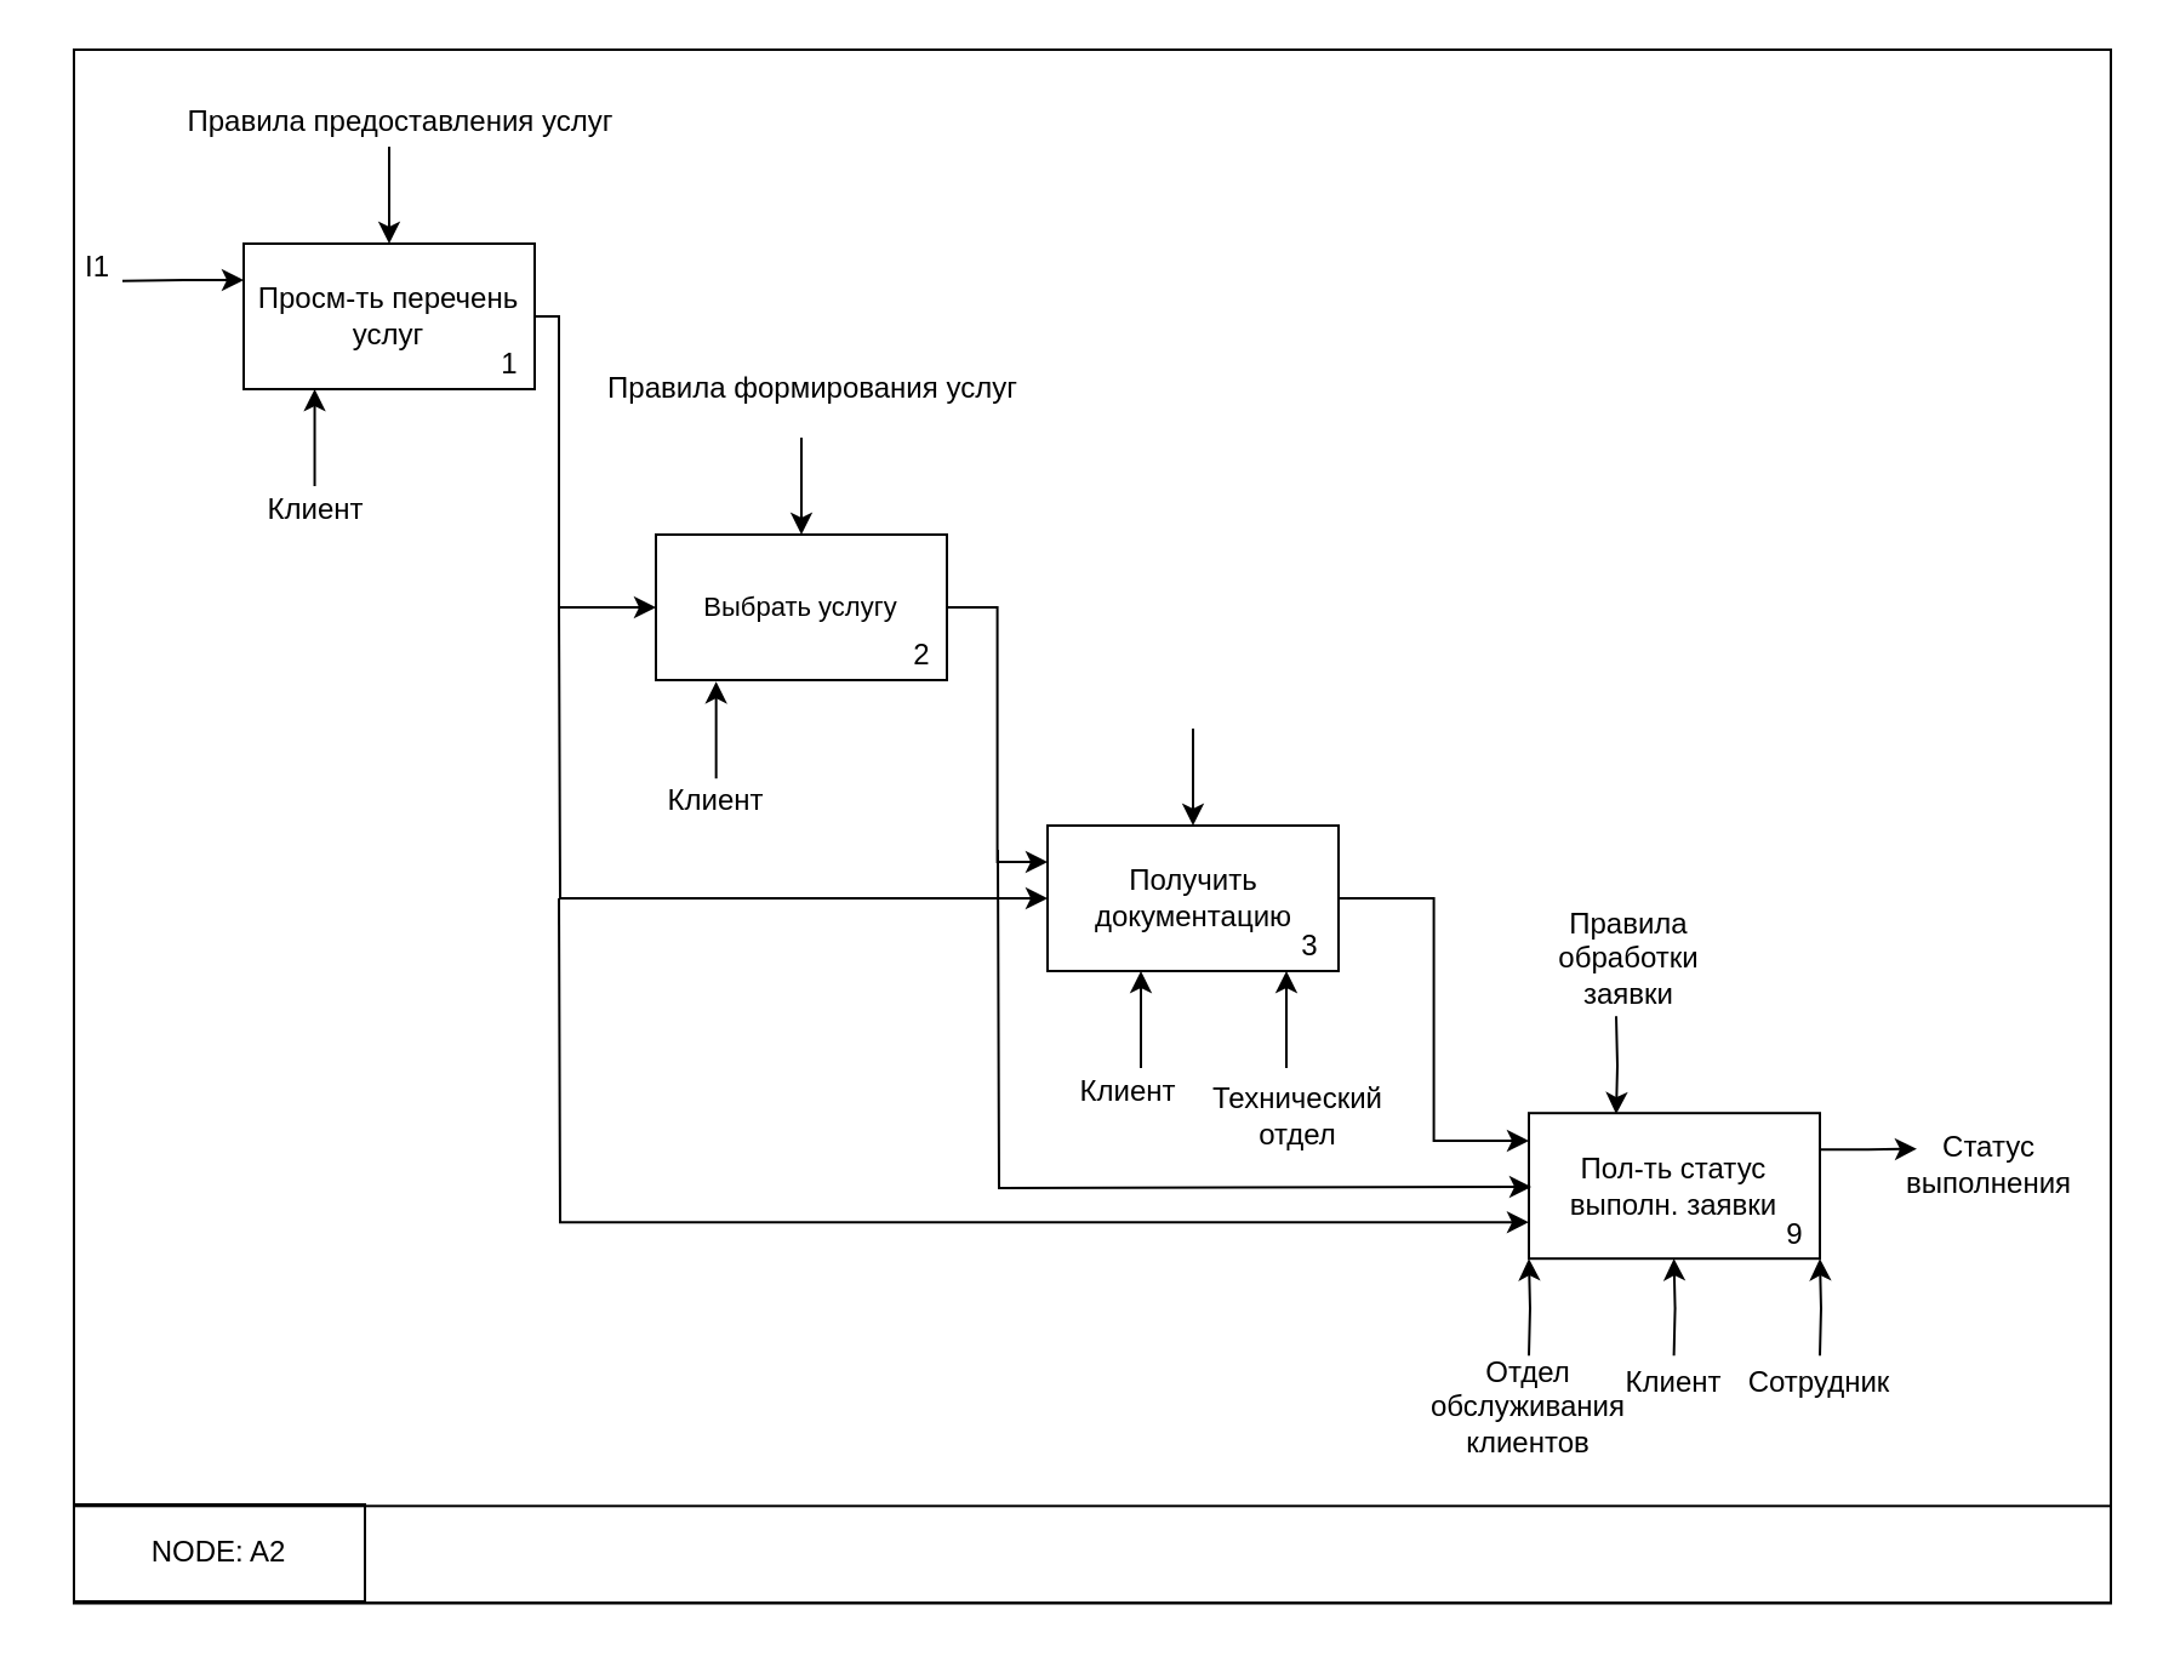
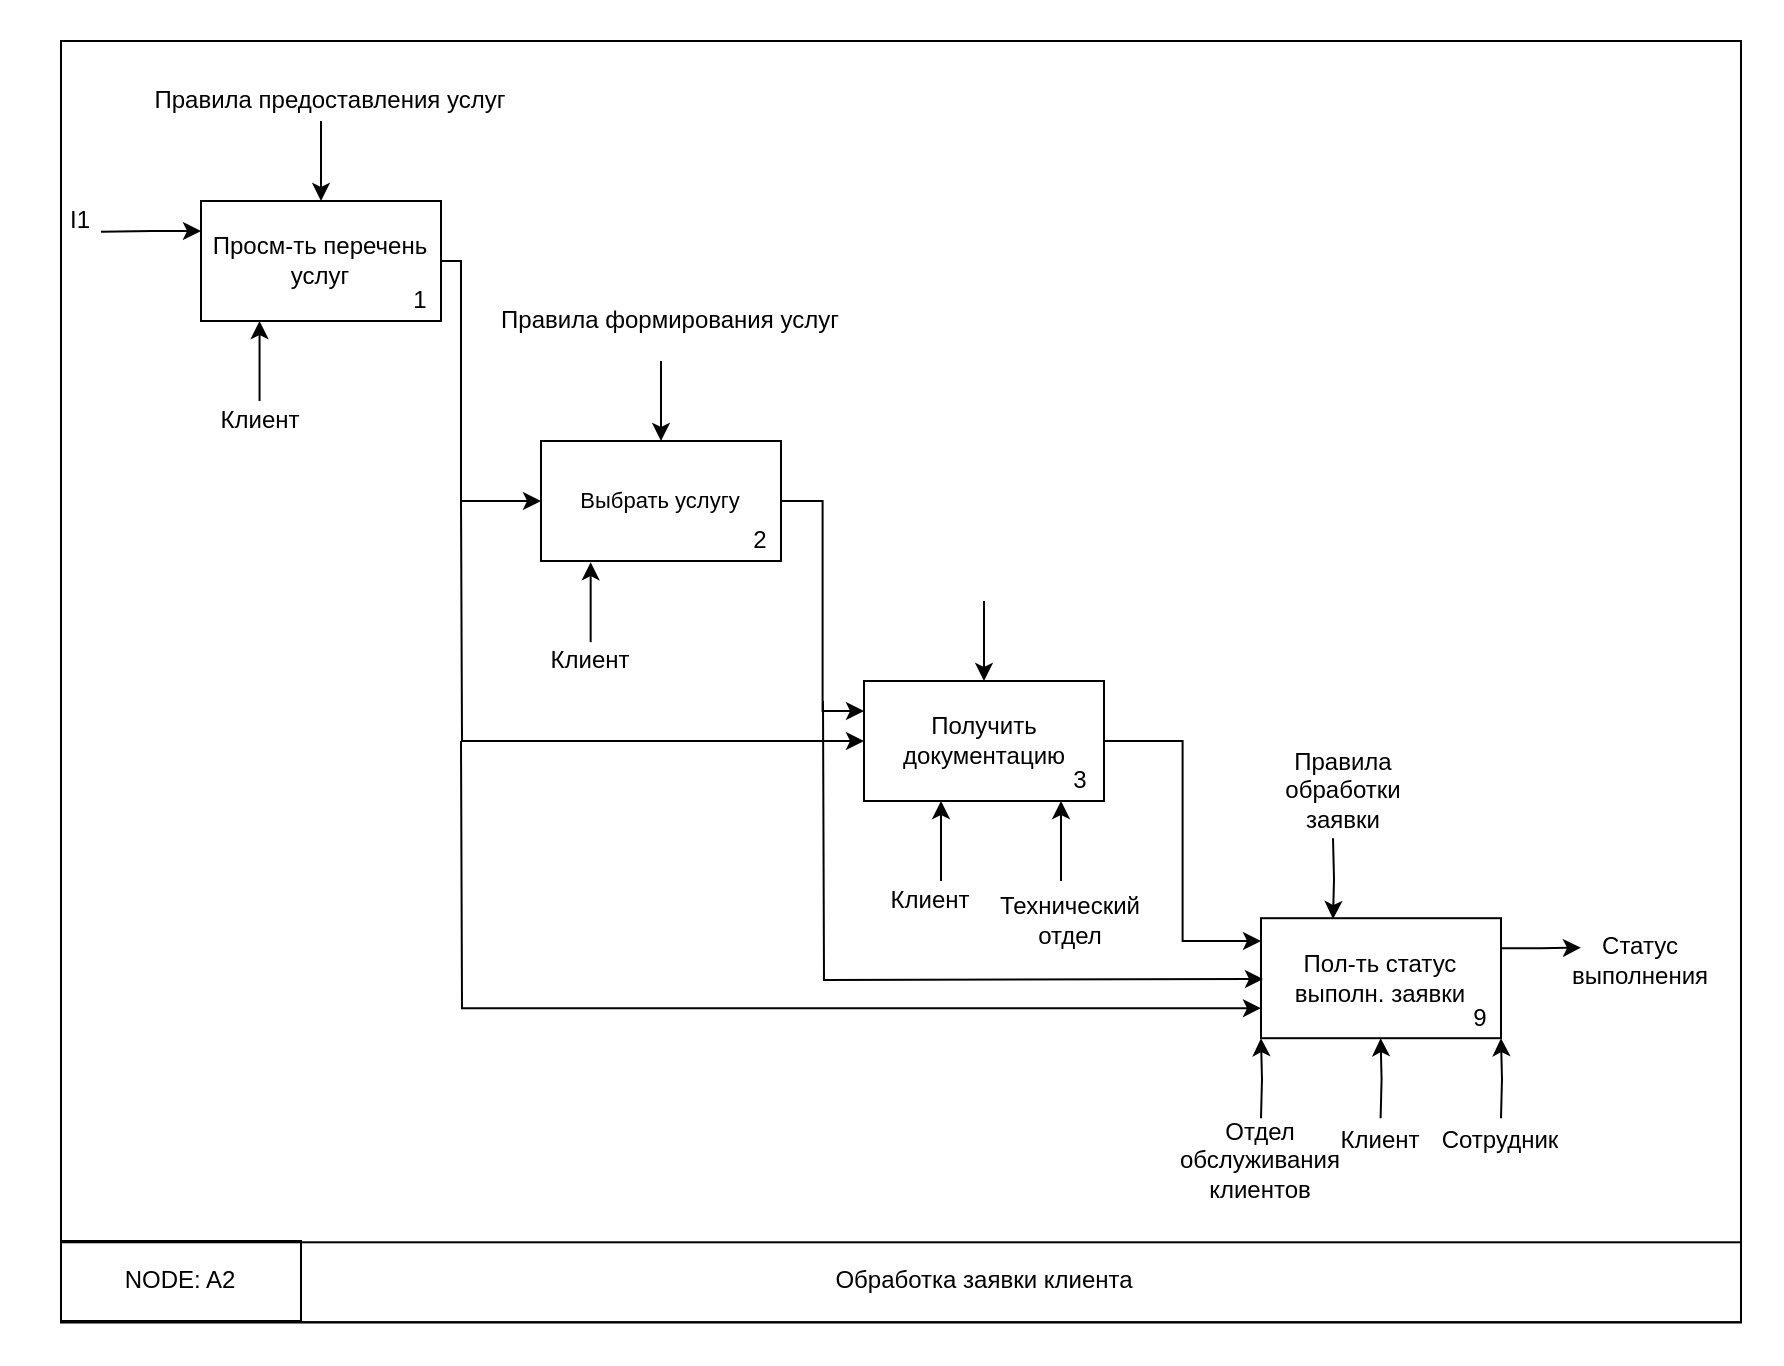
+ <mxCell id="6" value="Обработка заявки клиента" style="text;html=1;strokeColor=none;fillColor=none;align=center;verticalAlign=middle;whiteSpace=wrap;rounded=0;" vertex="1" parent="1"><mxGeometry x="286.5" y="630" width="410" height="20" as="geometry" /></mxCell>
